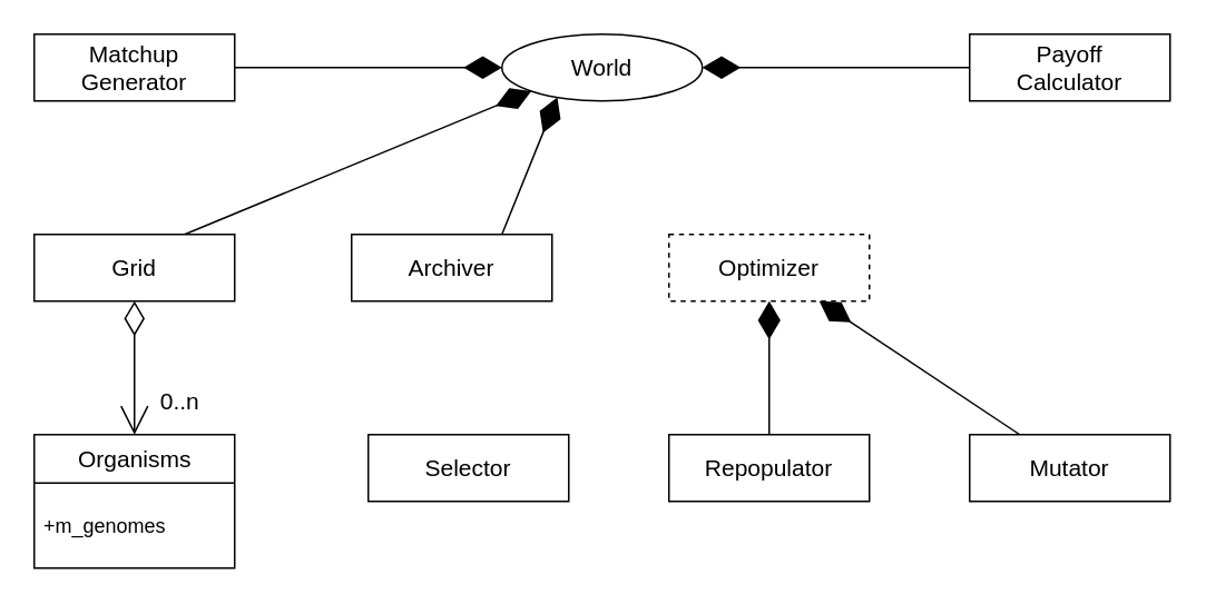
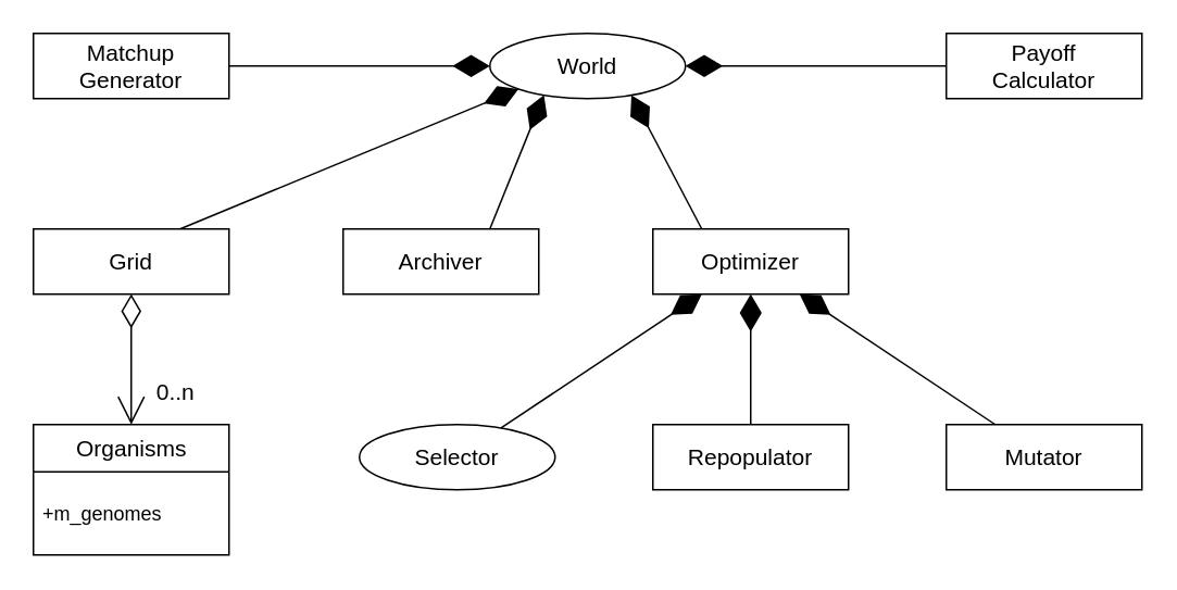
+ <mxCell id="13" style="edgeStyle=none;rounded=0;orthogonalLoop=1;jettySize=auto;html=1;exitX=0.25;exitY=0;exitDx=0;exitDy=0;entryX=0.75;entryY=1;entryDx=0;entryDy=0;fontSize=14;endArrow=diamondThin;endFill=1;startSize=10;endSize=20;strokeWidth=1;" edge="1" parent="1" source="14" target="2"><mxGeometry relative="1" as="geometry" /></mxCell>
- <mxCell id="14" value="&lt;font style=&quot;font-size: 14px&quot;&gt;&lt;span&gt;Optimizer&lt;br&gt;&lt;/span&gt;&lt;/font&gt;" style="rounded=0;whiteSpace=wrap;html=1;fontStyle=0;dashed=1;" vertex="1" parent="1"><mxGeometry x="400" y="140" width="120" height="40" as="geometry" /></mxCell>
+ <mxCell id="14" value="&lt;font style=&quot;font-size: 14px&quot;&gt;&lt;span&gt;Optimizer&lt;br&gt;&lt;/span&gt;&lt;/font&gt;" style="rounded=0;whiteSpace=wrap;html=1;fontStyle=0" vertex="1" parent="1"><mxGeometry x="400" y="140" width="120" height="40" as="geometry" /></mxCell>
+ <mxCell id="17" style="edgeStyle=none;rounded=0;orthogonalLoop=1;jettySize=auto;html=1;exitX=0.75;exitY=0;exitDx=0;exitDy=0;entryX=0.25;entryY=1;entryDx=0;entryDy=0;fontSize=14;endArrow=diamondThin;endFill=1;startSize=10;endSize=20;strokeWidth=1;" edge="1" parent="1" source="18" target="14"><mxGeometry relative="1" as="geometry" /></mxCell>
- <mxCell id="18" value="&lt;font style=&quot;font-size: 14px&quot;&gt;&lt;span&gt;Selector&lt;br&gt;&lt;/span&gt;&lt;/font&gt;" style="rounded=0;whiteSpace=wrap;html=1;fontStyle=0" vertex="1" parent="1"><mxGeometry x="220" y="260" width="120" height="40" as="geometry" /></mxCell>
+ <mxCell id="18" value="&lt;font style=&quot;font-size: 14px&quot;&gt;&lt;span&gt;Selector&lt;br&gt;&lt;/span&gt;&lt;/font&gt;" style="ellipse;whiteSpace=wrap;html=1;fontStyle=0;" vertex="1" parent="1"><mxGeometry x="220" y="260" width="120" height="40" as="geometry" /></mxCell>
